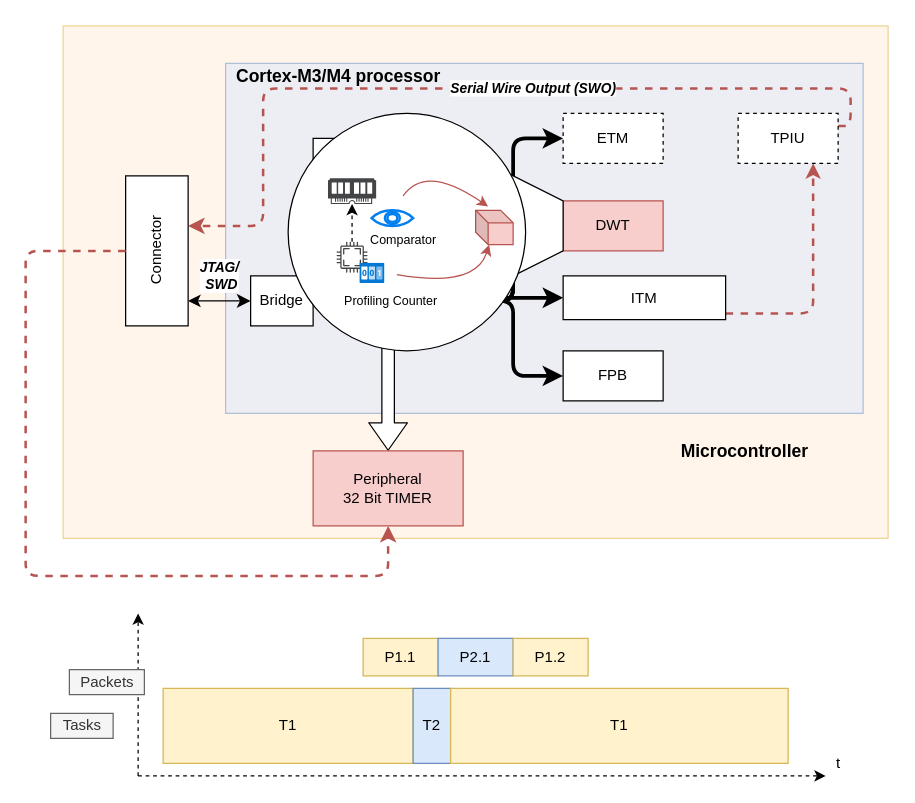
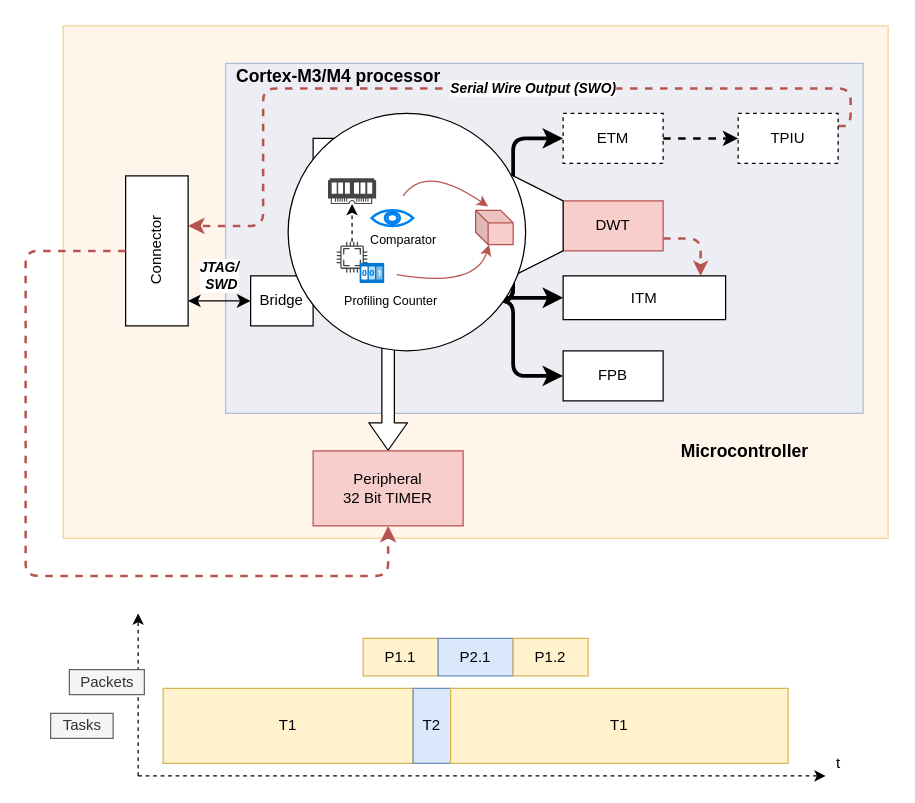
+ <mxCell id="4" style="edgeStyle=orthogonalEdgeStyle;html=1;dashed=1;fillColor=#1ba1e2;strokeColor=default;strokeWidth=2;" parent="1" source="5" target="12" edge="1"><mxGeometry relative="1" as="geometry"><Array as="points"><mxPoint x="570" y="110" /><mxPoint x="570" y="110" /></Array></mxGeometry></mxCell>
+ <mxCell id="6" style="edgeStyle=orthogonalEdgeStyle;html=1;dashed=1;fillColor=#f8cecc;strokeColor=#b85450;strokeWidth=2;" parent="1" source="7" target="9" edge="1"><mxGeometry relative="1" as="geometry"><Array as="points"><mxPoint x="560" y="190" /><mxPoint x="560" y="230" /></Array></mxGeometry></mxCell>
- <mxCell id="8" style="edgeStyle=orthogonalEdgeStyle;html=1;dashed=1;fillColor=#f8cecc;strokeColor=#b85450;strokeWidth=2;" parent="1" source="9" target="12" edge="1"><mxGeometry relative="1" as="geometry"><Array as="points"><mxPoint x="650" y="250" /></Array></mxGeometry></mxCell>
